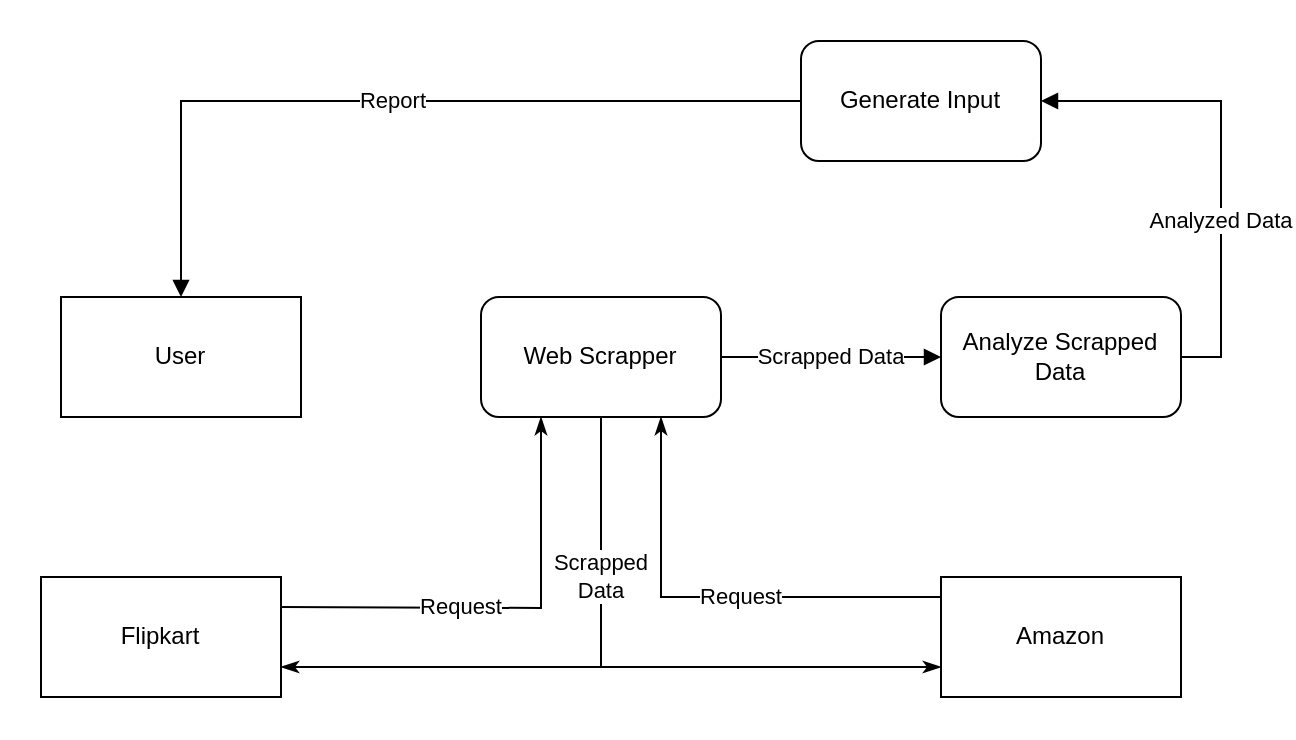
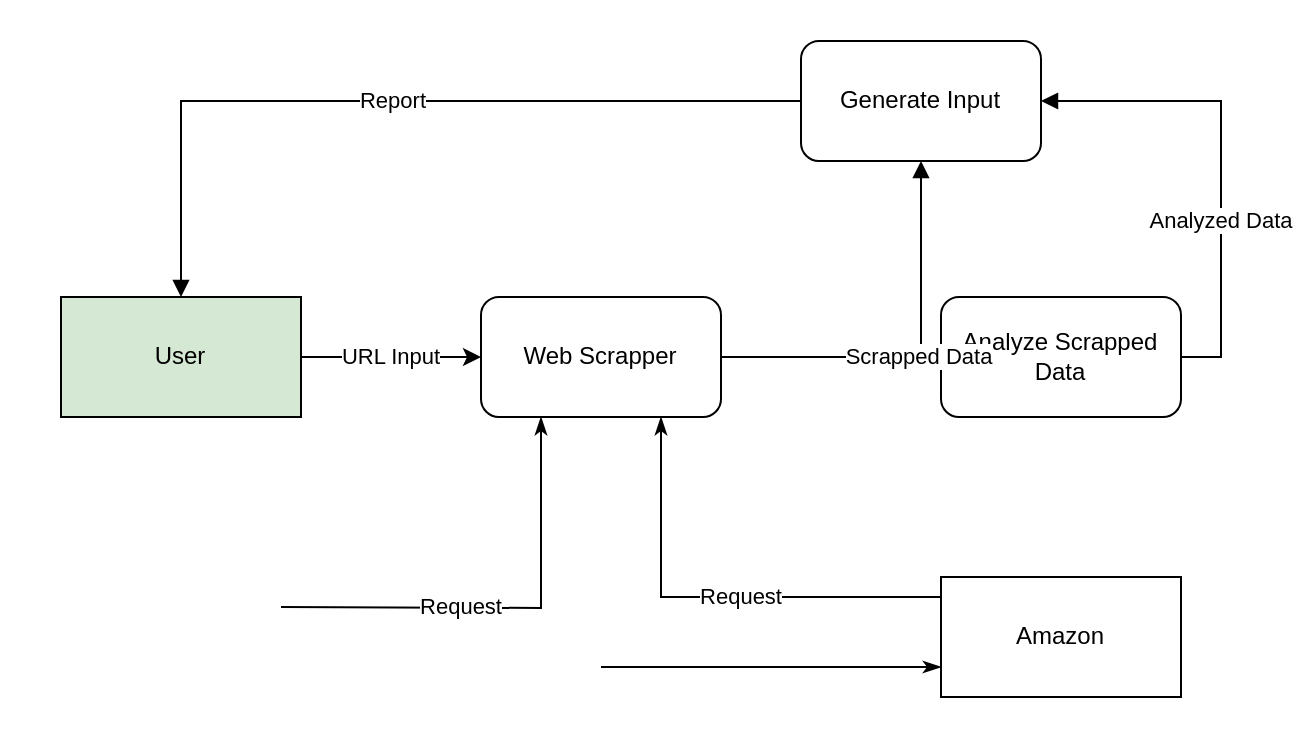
- <mxCell id="6" value="User" style="rounded=0;whiteSpace=wrap;html=1;" parent="2" vertex="1"><mxGeometry x="10" y="128" width="120" height="60" as="geometry" /></mxCell>
+ <mxCell id="6" value="User" style="rounded=0;whiteSpace=wrap;html=1;fillColor=#d5e8d4;" parent="2" vertex="1"><mxGeometry x="10" y="128" width="120" height="60" as="geometry" /></mxCell>
+ <mxCell id="11" value="URL Input" style="edgeStyle=orthogonalEdgeStyle;rounded=0;orthogonalLoop=1;jettySize=auto;html=1;" parent="2" source="6" target="8" edge="1"><mxGeometry relative="1" as="geometry"><mxPoint x="210" y="158" as="targetPoint" /></mxGeometry></mxCell>
- <mxCell id="10" value="Scrapped Data" style="edgeStyle=orthogonalEdgeStyle;rounded=0;orthogonalLoop=1;jettySize=auto;html=1;exitX=1;exitY=0.5;exitDx=0;exitDy=0;endArrow=block;endFill=1;entryX=0;entryY=0.5;entryDx=0;entryDy=0;" parent="2" source="8" target="9" edge="1"><mxGeometry relative="1" as="geometry"><mxPoint x="420" y="120" as="targetPoint" /></mxGeometry></mxCell>
+ <mxCell id="10" value="Scrapped Data" style="edgeStyle=orthogonalEdgeStyle;rounded=0;orthogonalLoop=1;jettySize=auto;html=1;exitX=1;exitY=0.5;exitDx=0;exitDy=0;endArrow=block;endFill=1;" parent="2" source="8" target="4" edge="1"><mxGeometry relative="1" as="geometry"><mxPoint x="420" y="120" as="targetPoint" /></mxGeometry></mxCell>
- <mxCell id="15" value="Flipkart" style="rounded=0;whiteSpace=wrap;html=1;" parent="2" vertex="1"><mxGeometry y="268" width="120" height="60" as="geometry" /></mxCell>
- <mxCell id="13" value="Scrapped &lt;br&gt;Data" style="edgeStyle=orthogonalEdgeStyle;rounded=0;orthogonalLoop=1;jettySize=auto;html=1;entryX=1;entryY=0.75;entryDx=0;entryDy=0;endArrow=classicThin;endFill=1;startArrow=none;startFill=0;exitX=0.5;exitY=1;exitDx=0;exitDy=0;" parent="2" source="8" target="15" edge="1"><mxGeometry x="-0.439" relative="1" as="geometry"><mxPoint x="140" y="318" as="targetPoint" /><mxPoint x="280" y="198" as="sourcePoint" /><mxPoint as="offset" /></mxGeometry></mxCell>
